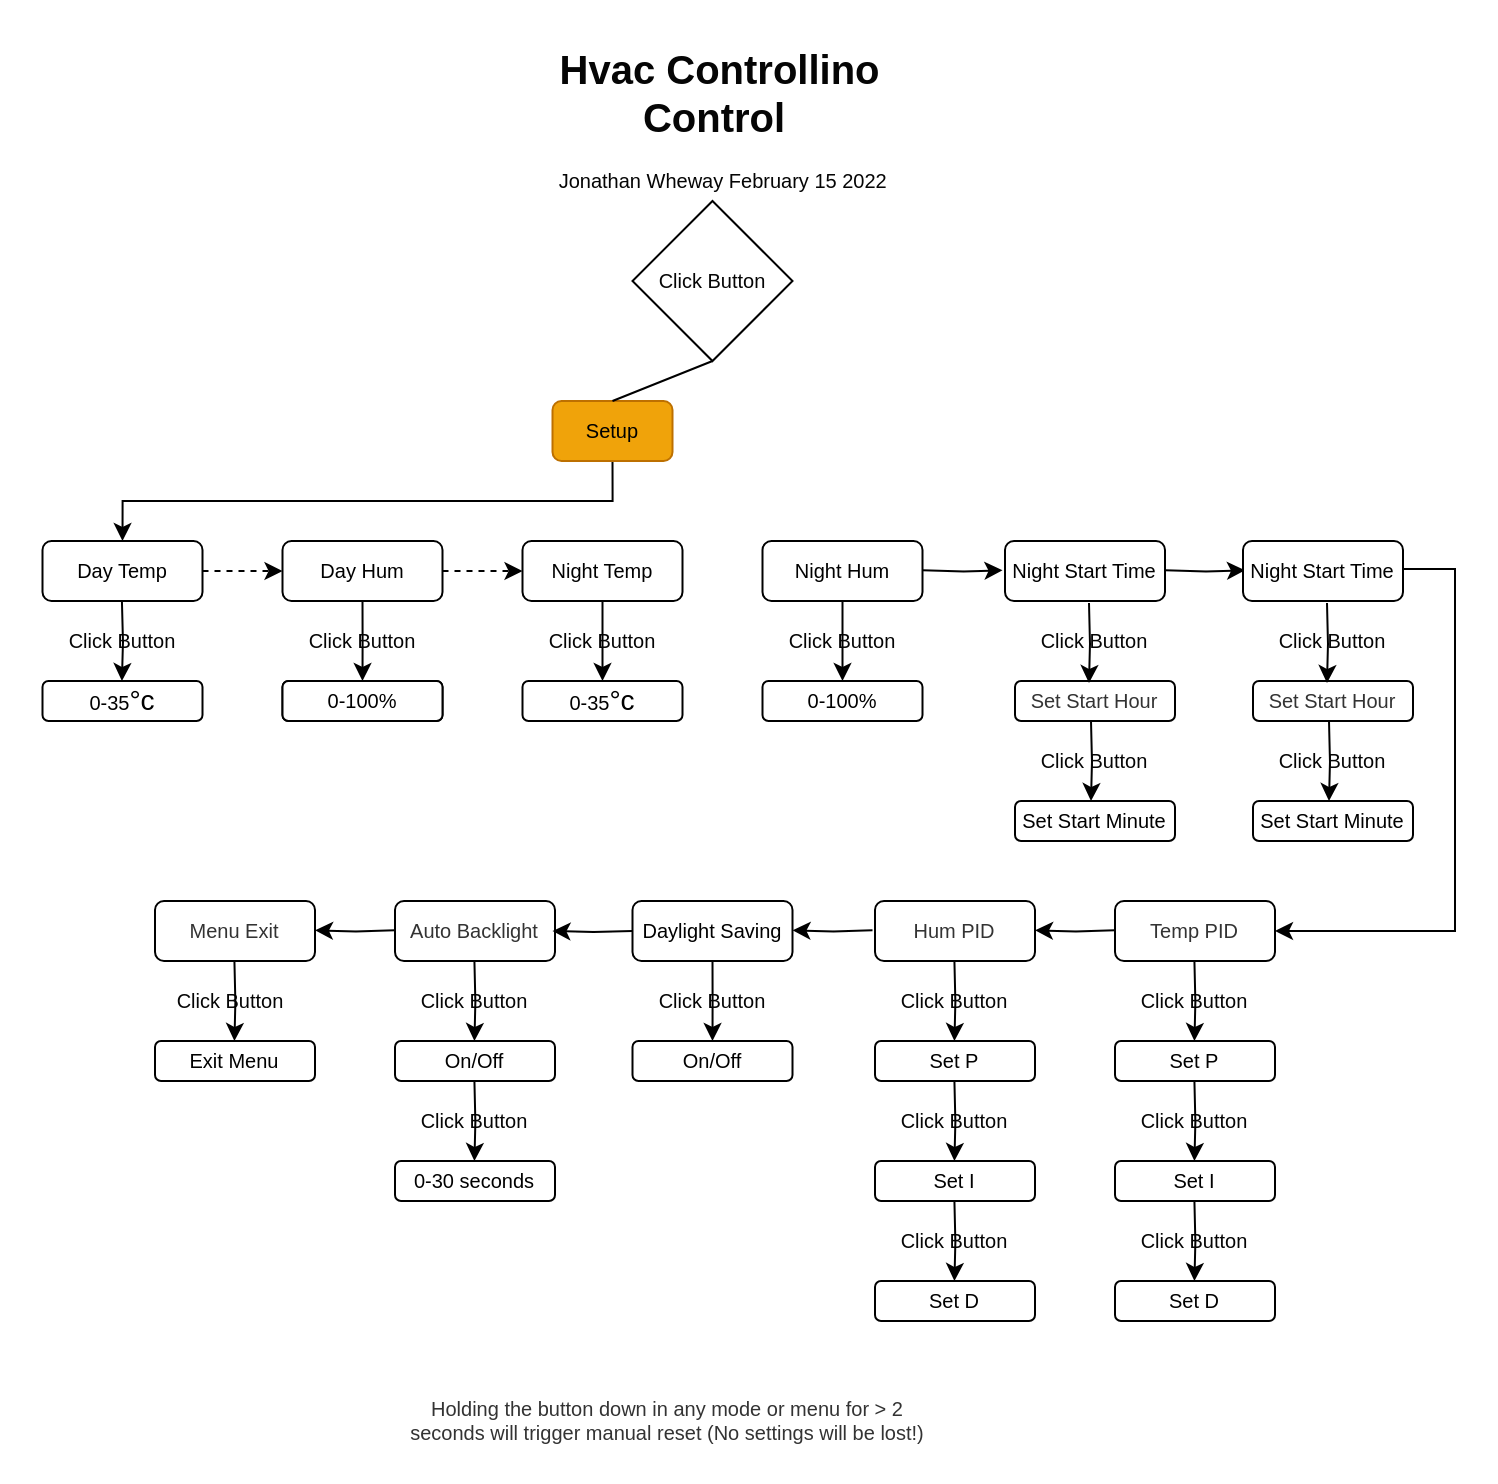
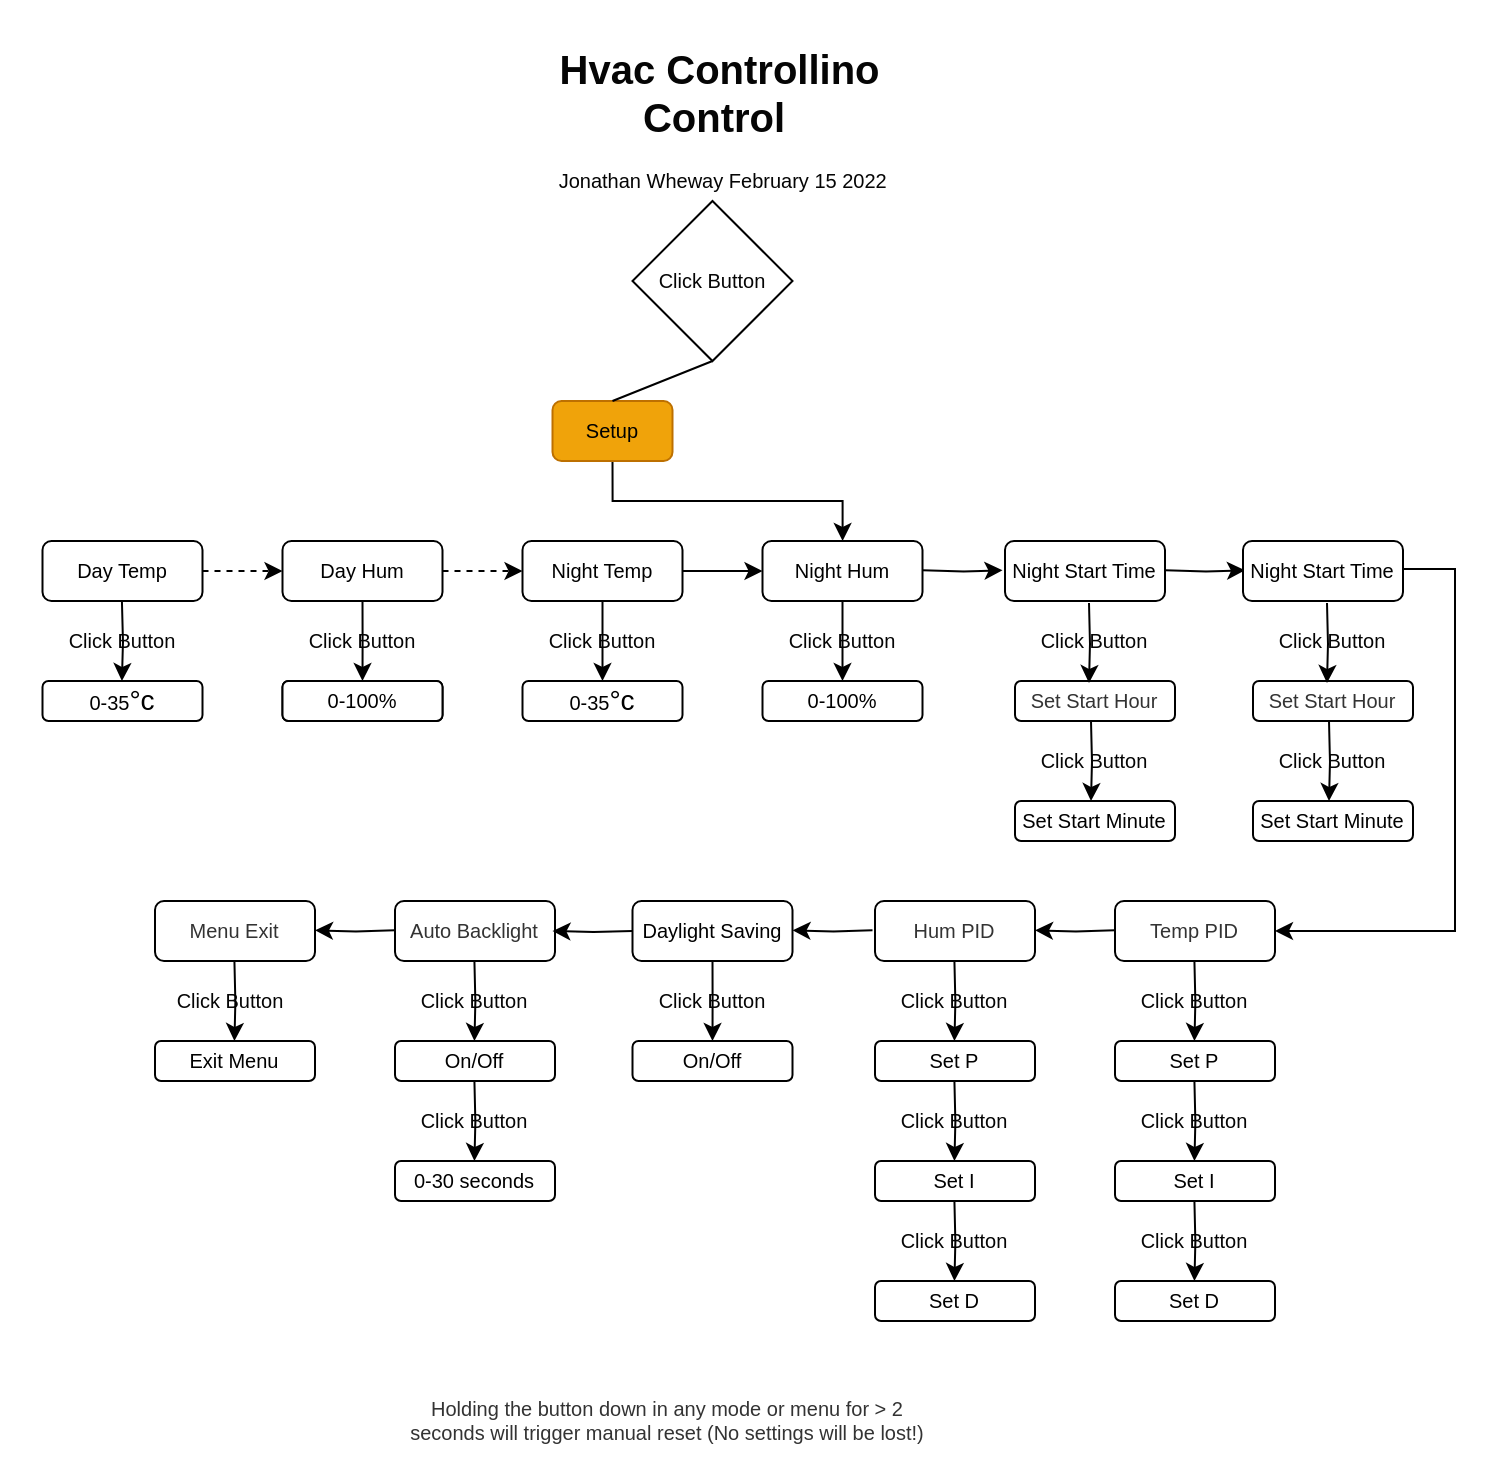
- <mxCell id="3" style="edgeStyle=orthogonalEdgeStyle;rounded=0;orthogonalLoop=1;jettySize=auto;html=1;exitX=0.5;exitY=1;exitDx=0;exitDy=0;entryX=0.5;entryY=0;entryDx=0;entryDy=0;fontSize=10;fontColor=#050505;" parent="1" source="4" target="7" edge="1"><mxGeometry relative="1" as="geometry" /></mxCell>
+ <mxCell id="3" style="edgeStyle=orthogonalEdgeStyle;rounded=0;orthogonalLoop=1;jettySize=auto;html=1;exitX=0.5;exitY=1;exitDx=0;exitDy=0;fontSize=10;fontColor=#050505;" parent="1" source="4" target="15" edge="1"><mxGeometry relative="1" as="geometry" /></mxCell>
+ <mxCell id="11" value="" style="edgeStyle=orthogonalEdgeStyle;rounded=0;orthogonalLoop=1;jettySize=auto;html=1;fontSize=10;fontColor=#050505;" parent="1" source="13" target="15" edge="1"><mxGeometry relative="1" as="geometry" /></mxCell>
